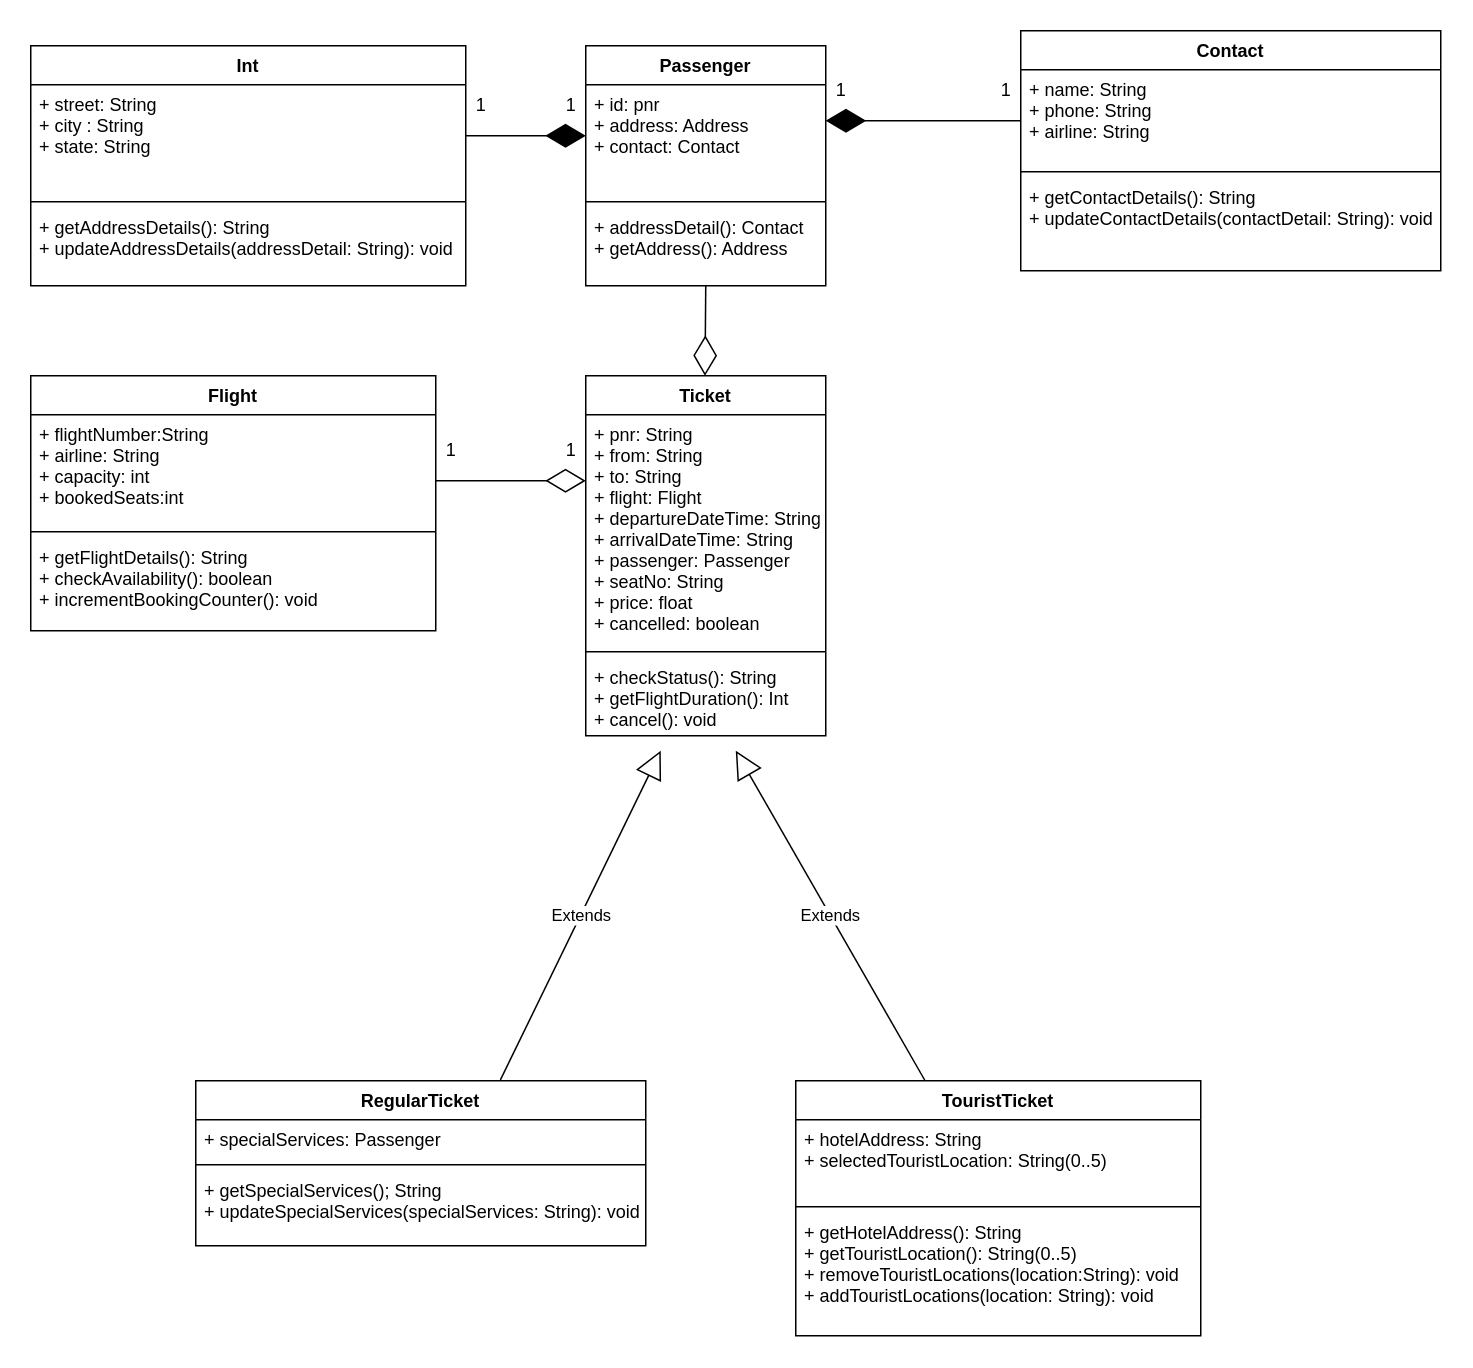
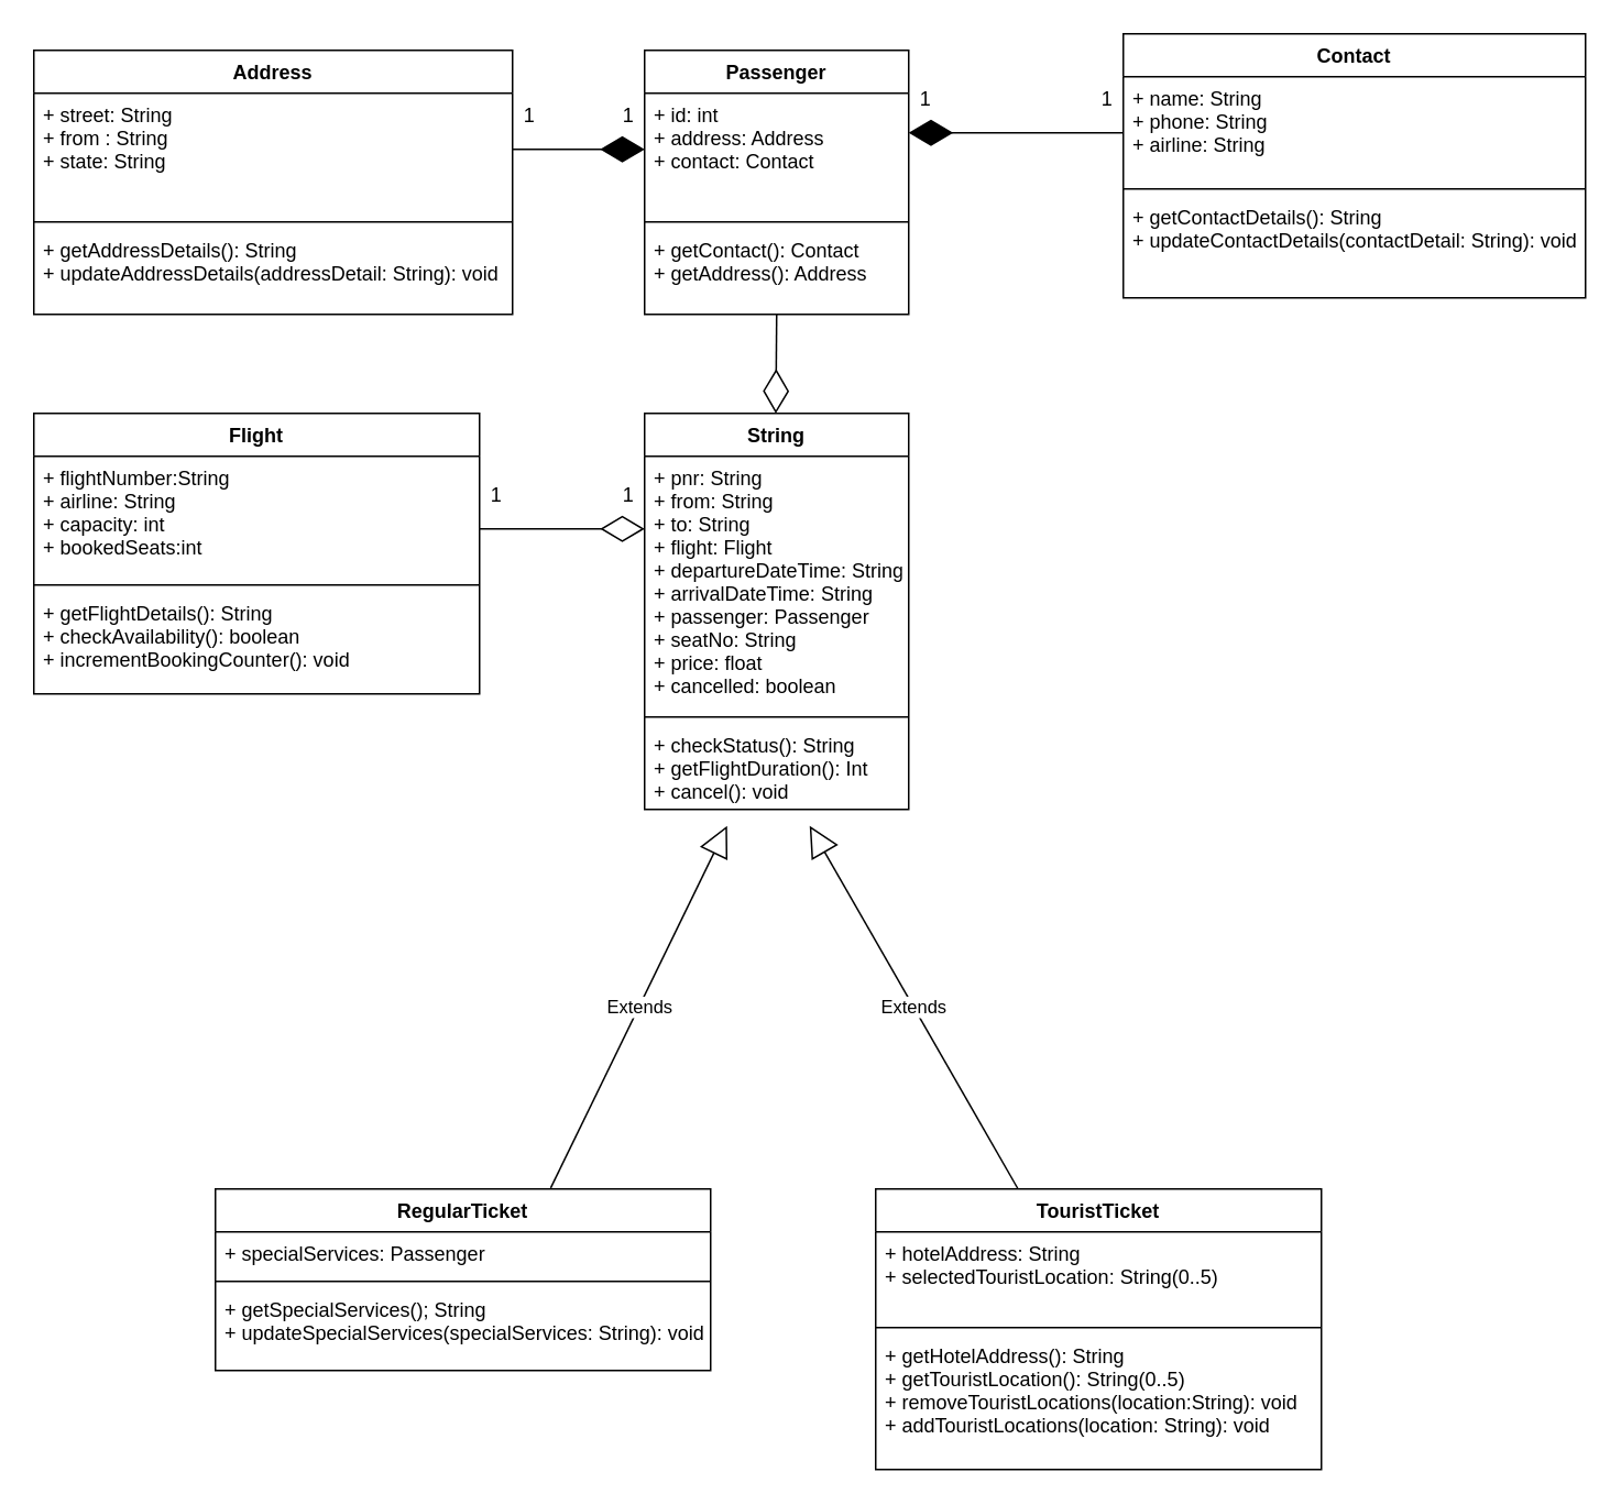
- <mxCell id="3" value="Int" style="swimlane;fontStyle=1;align=center;verticalAlign=top;childLayout=stackLayout;horizontal=1;startSize=26;horizontalStack=0;resizeParent=1;resizeParentMax=0;resizeLast=0;collapsible=1;marginBottom=0;" vertex="1" parent="1"><mxGeometry x="20" y="30" width="290" height="160" as="geometry" /></mxCell>
+ <mxCell id="3" value="Address" style="swimlane;fontStyle=1;align=center;verticalAlign=top;childLayout=stackLayout;horizontal=1;startSize=26;horizontalStack=0;resizeParent=1;resizeParentMax=0;resizeLast=0;collapsible=1;marginBottom=0;" vertex="1" parent="1"><mxGeometry x="20" y="30" width="290" height="160" as="geometry" /></mxCell>
- <mxCell id="4" value="+ street: String&#10;+ city : String&#10;+ state: String" style="text;strokeColor=none;fillColor=none;align=left;verticalAlign=top;spacingLeft=4;spacingRight=4;overflow=hidden;rotatable=0;points=[[0,0.5],[1,0.5]];portConstraint=eastwest;" vertex="1" parent="3"><mxGeometry y="26" width="290" height="74" as="geometry" /></mxCell>
+ <mxCell id="4" value="+ street: String&#10;+ from : String&#10;+ state: String" style="text;strokeColor=none;fillColor=none;align=left;verticalAlign=top;spacingLeft=4;spacingRight=4;overflow=hidden;rotatable=0;points=[[0,0.5],[1,0.5]];portConstraint=eastwest;" vertex="1" parent="3"><mxGeometry y="26" width="290" height="74" as="geometry" /></mxCell>
- <mxCell id="8" value="+ id: pnr&#10;+ address: Address&#10;+ contact: Contact&#10;" style="text;strokeColor=none;fillColor=none;align=left;verticalAlign=top;spacingLeft=4;spacingRight=4;overflow=hidden;rotatable=0;points=[[0,0.5],[1,0.5]];portConstraint=eastwest;" vertex="1" parent="7"><mxGeometry y="26" width="160" height="74" as="geometry" /></mxCell>
+ <mxCell id="8" value="+ id: int&#10;+ address: Address&#10;+ contact: Contact&#10;" style="text;strokeColor=none;fillColor=none;align=left;verticalAlign=top;spacingLeft=4;spacingRight=4;overflow=hidden;rotatable=0;points=[[0,0.5],[1,0.5]];portConstraint=eastwest;" vertex="1" parent="7"><mxGeometry y="26" width="160" height="74" as="geometry" /></mxCell>
- <mxCell id="10" value="+ addressDetail(): Contact&#10;+ getAddress(): Address" style="text;strokeColor=none;fillColor=none;align=left;verticalAlign=top;spacingLeft=4;spacingRight=4;overflow=hidden;rotatable=0;points=[[0,0.5],[1,0.5]];portConstraint=eastwest;" vertex="1" parent="7"><mxGeometry y="108" width="160" height="52" as="geometry" /></mxCell>
+ <mxCell id="10" value="+ getContact(): Contact&#10;+ getAddress(): Address" style="text;strokeColor=none;fillColor=none;align=left;verticalAlign=top;spacingLeft=4;spacingRight=4;overflow=hidden;rotatable=0;points=[[0,0.5],[1,0.5]];portConstraint=eastwest;" vertex="1" parent="7"><mxGeometry y="108" width="160" height="52" as="geometry" /></mxCell>
- <mxCell id="15" value="Ticket" style="swimlane;fontStyle=1;align=center;verticalAlign=top;childLayout=stackLayout;horizontal=1;startSize=26;horizontalStack=0;resizeParent=1;resizeParentMax=0;resizeLast=0;collapsible=1;marginBottom=0;" vertex="1" parent="1"><mxGeometry x="390" y="250" width="160" height="240" as="geometry" /></mxCell>
+ <mxCell id="15" value="String" style="swimlane;fontStyle=1;align=center;verticalAlign=top;childLayout=stackLayout;horizontal=1;startSize=26;horizontalStack=0;resizeParent=1;resizeParentMax=0;resizeLast=0;collapsible=1;marginBottom=0;" vertex="1" parent="1"><mxGeometry x="390" y="250" width="160" height="240" as="geometry" /></mxCell>
